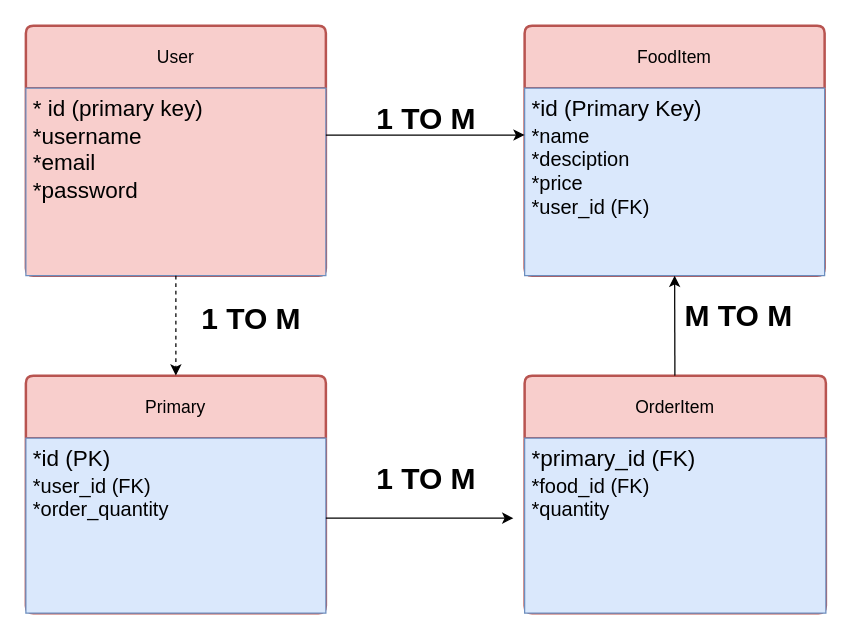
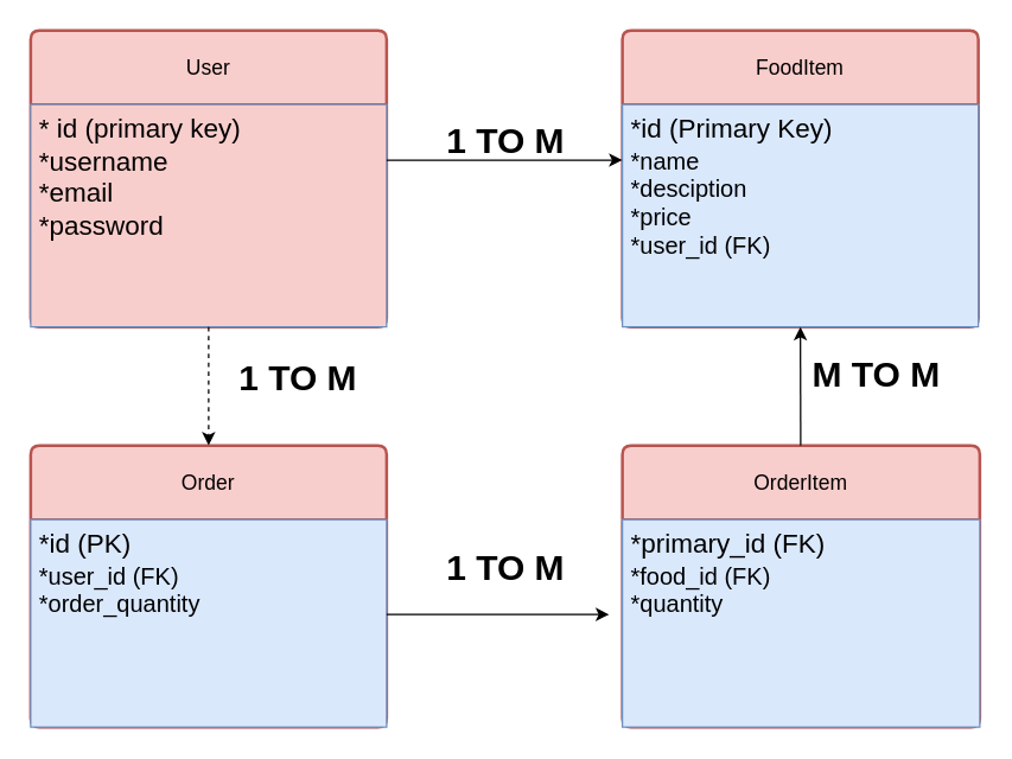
- <mxCell id="6" value="Primary" style="swimlane;childLayout=stackLayout;horizontal=1;startSize=50;horizontalStack=0;rounded=1;fontSize=14;fontStyle=0;strokeWidth=2;resizeParent=0;resizeLast=1;shadow=0;dashed=0;align=center;arcSize=4;whiteSpace=wrap;html=1;fillColor=#f8cecc;strokeColor=#b85450;" vertex="1" parent="1"><mxGeometry y="300" width="240" height="190" as="geometry" x="20" /></mxCell>
+ <mxCell id="6" value="Order" style="swimlane;childLayout=stackLayout;horizontal=1;startSize=50;horizontalStack=0;rounded=1;fontSize=14;fontStyle=0;strokeWidth=2;resizeParent=0;resizeLast=1;shadow=0;dashed=0;align=center;arcSize=4;whiteSpace=wrap;html=1;fillColor=#f8cecc;strokeColor=#b85450;" vertex="1" parent="1"><mxGeometry y="300" width="240" height="190" as="geometry" x="20" /></mxCell>
